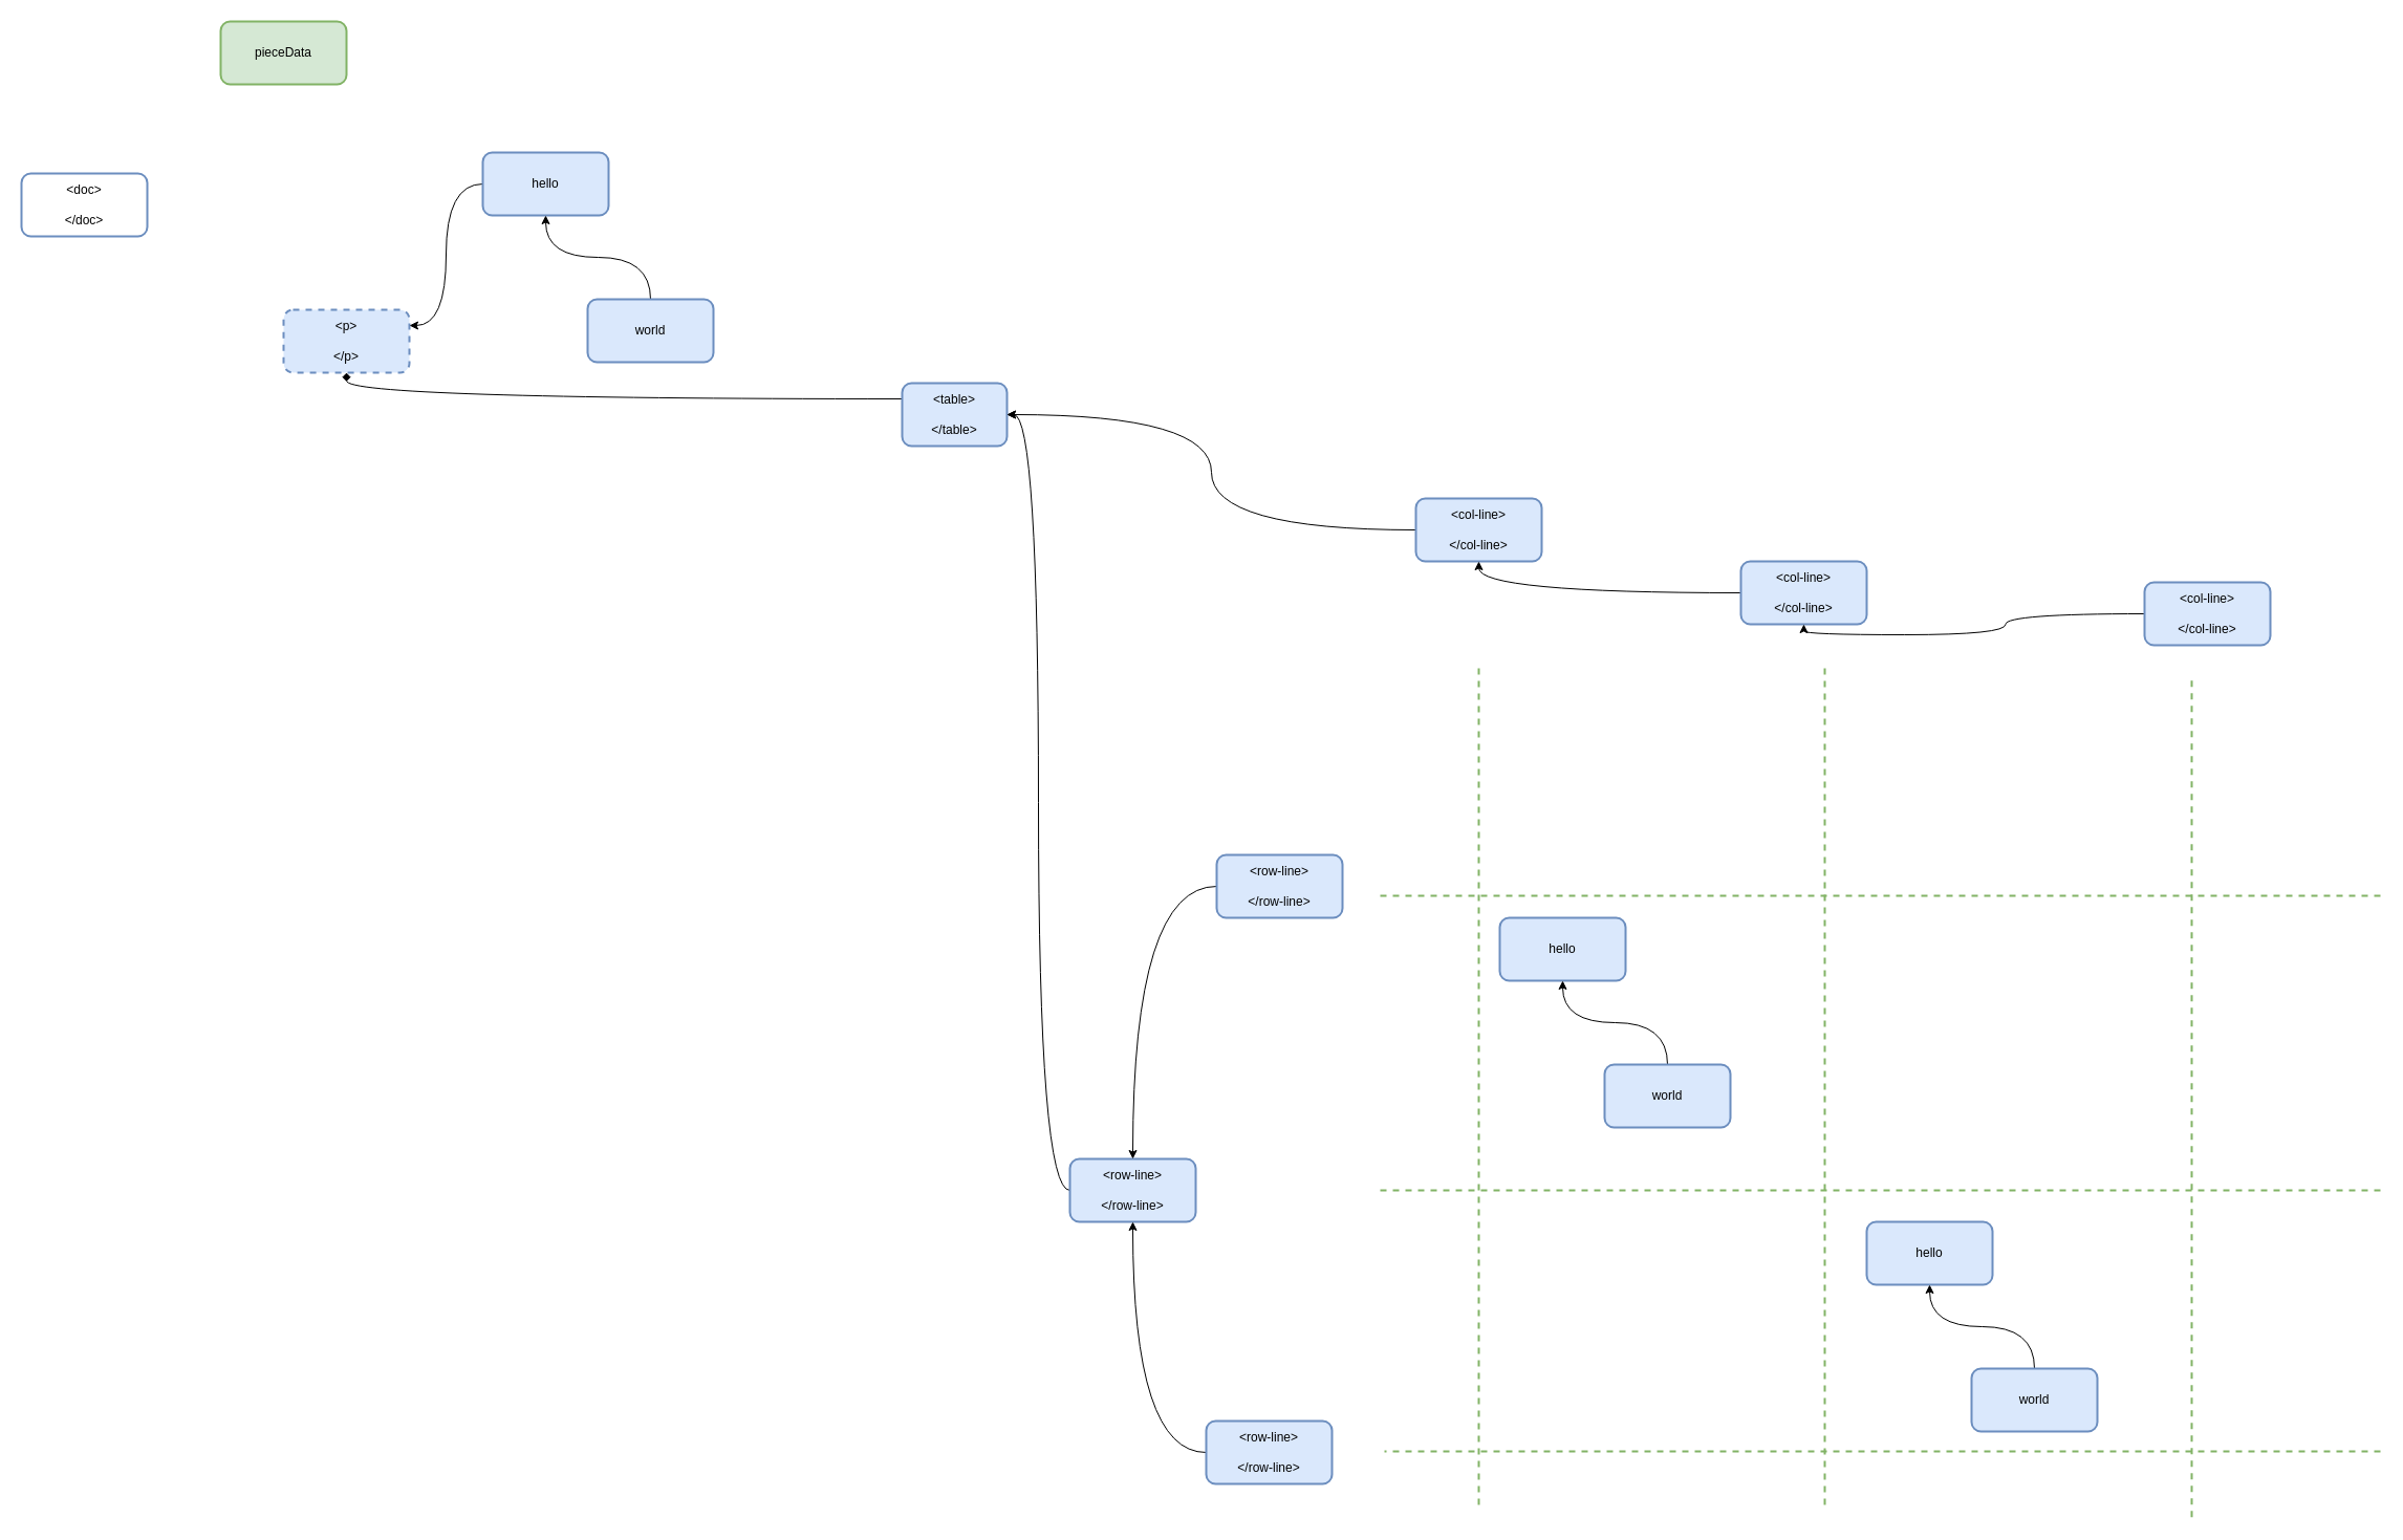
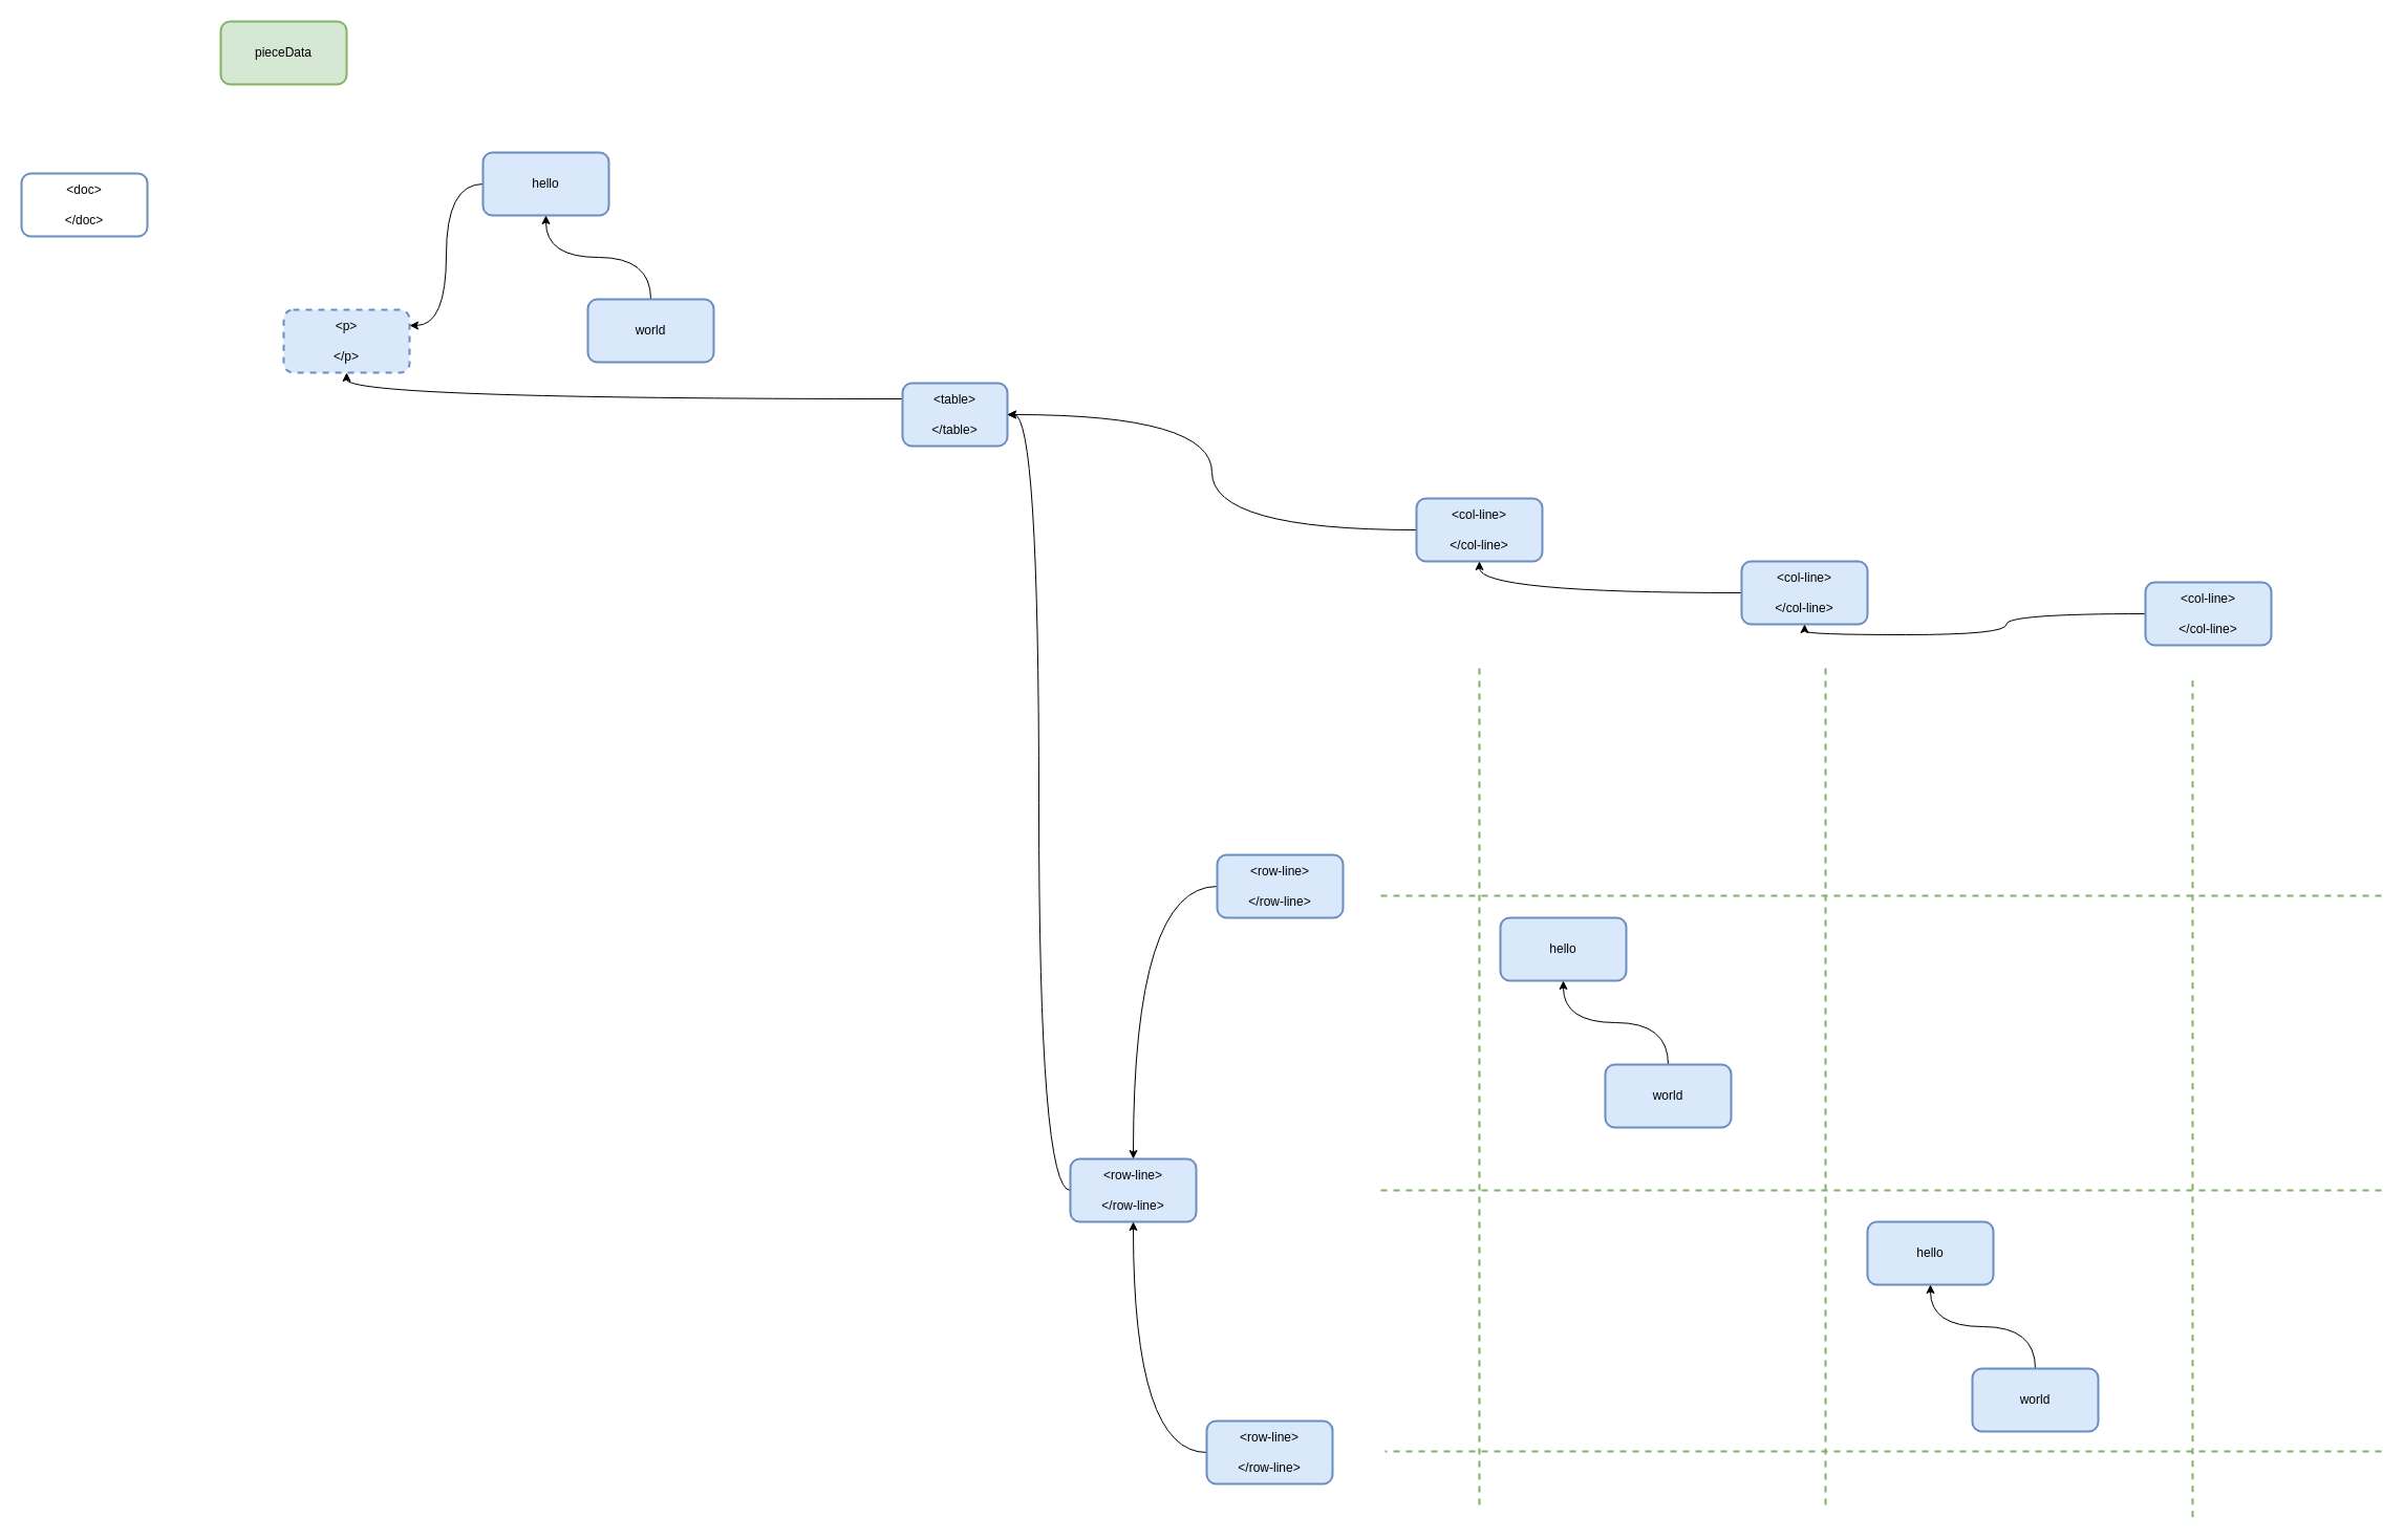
- <mxCell id="8" style="edgeStyle=orthogonalEdgeStyle;html=1;exitX=0;exitY=0.25;exitDx=0;exitDy=0;entryX=0.5;entryY=1;entryDx=0;entryDy=0;curved=1;endArrow=diamond;" edge="1" parent="1" source="9" target="2"><mxGeometry relative="1" as="geometry" /></mxCell>
+ <mxCell id="8" style="edgeStyle=orthogonalEdgeStyle;html=1;exitX=0;exitY=0.25;exitDx=0;exitDy=0;entryX=0.5;entryY=1;entryDx=0;entryDy=0;curved=1;" edge="1" parent="1" source="9" target="2"><mxGeometry relative="1" as="geometry" /></mxCell>
